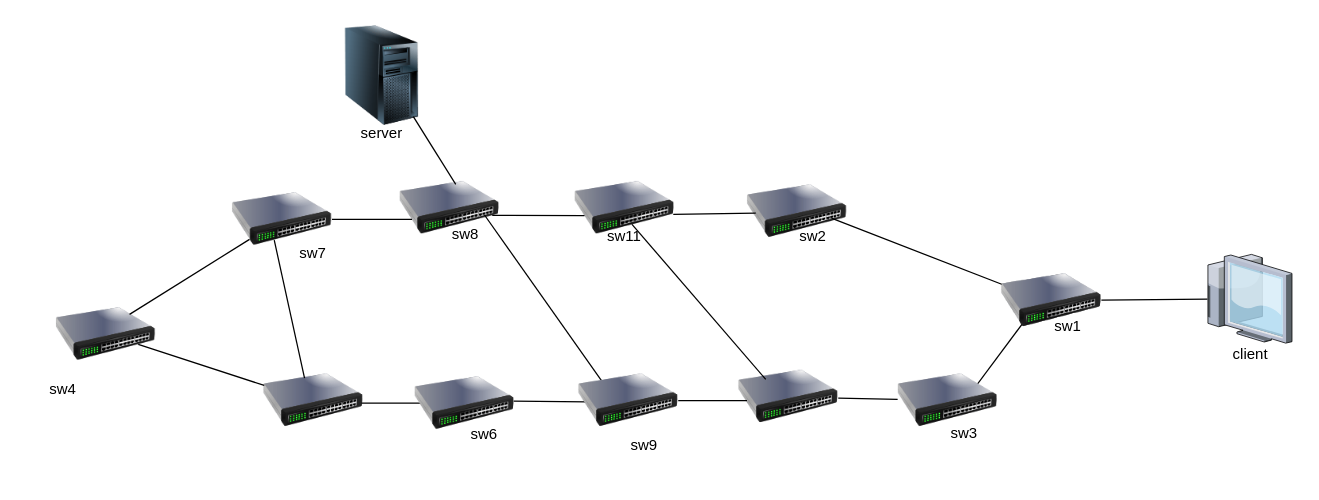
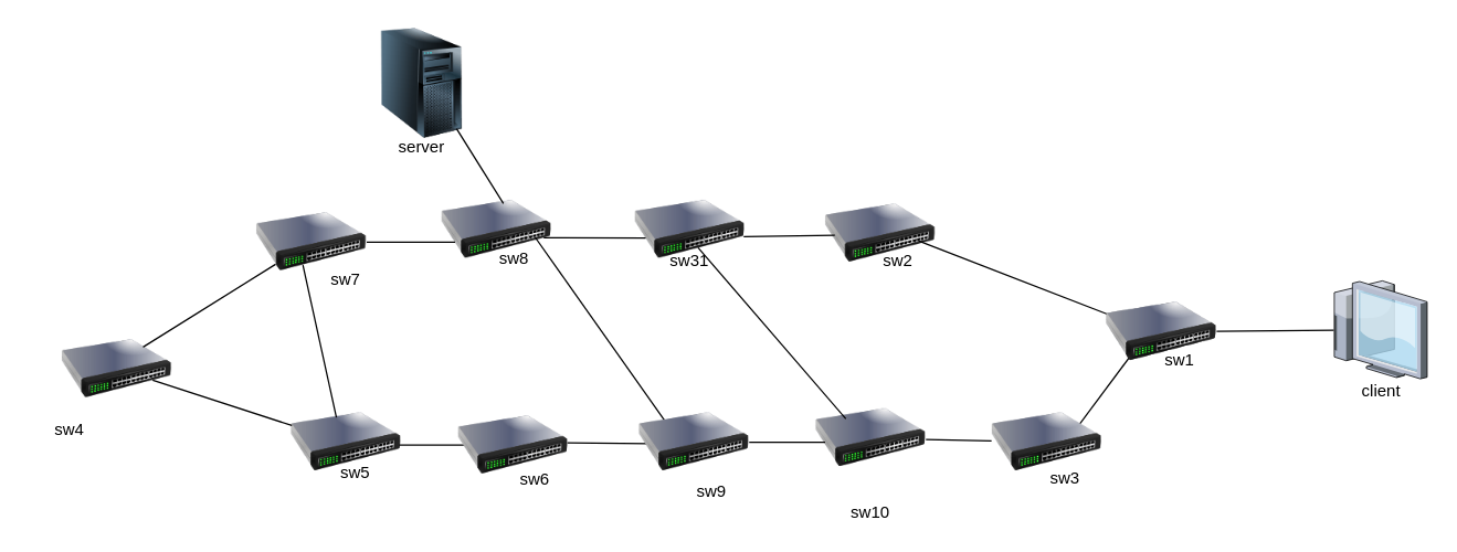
- <mxCell id="24" value="sw11" style="text;html=1;align=center;verticalAlign=middle;whiteSpace=wrap;rounded=0;" vertex="1" parent="1"><mxGeometry x="469" y="174.25" width="60" height="30" as="geometry" /></mxCell>
+ <mxCell id="24" value="sw31" style="text;html=1;align=center;verticalAlign=middle;whiteSpace=wrap;rounded=0;" vertex="1" parent="1"><mxGeometry x="469" y="174.25" width="60" height="30" as="geometry" /></mxCell>
+ <mxCell id="15" value="sw5" style="text;html=1;align=center;verticalAlign=middle;whiteSpace=wrap;rounded=0;" parent="1" vertex="1"><mxGeometry x="227" y="327" width="60" height="30" as="geometry" /></mxCell>
+ <mxCell id="34" value="sw10" style="text;html=1;align=center;verticalAlign=middle;whiteSpace=wrap;rounded=0;" vertex="1" parent="1"><mxGeometry x="600" y="363" width="60" height="15" as="geometry" /></mxCell>
